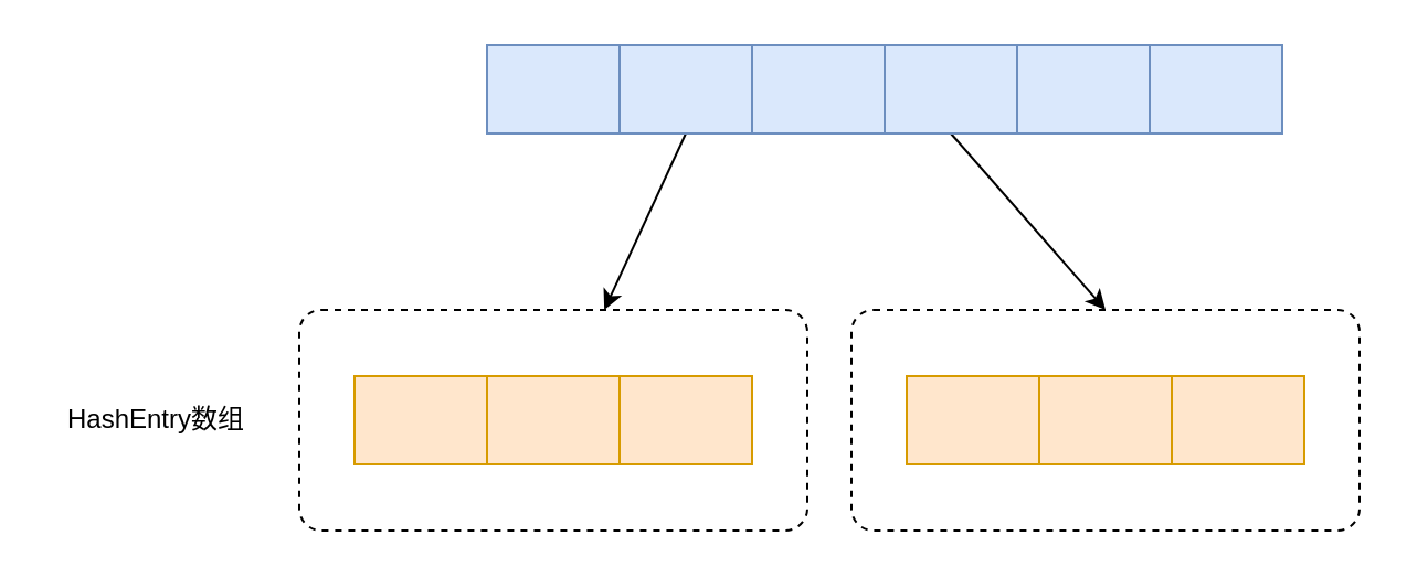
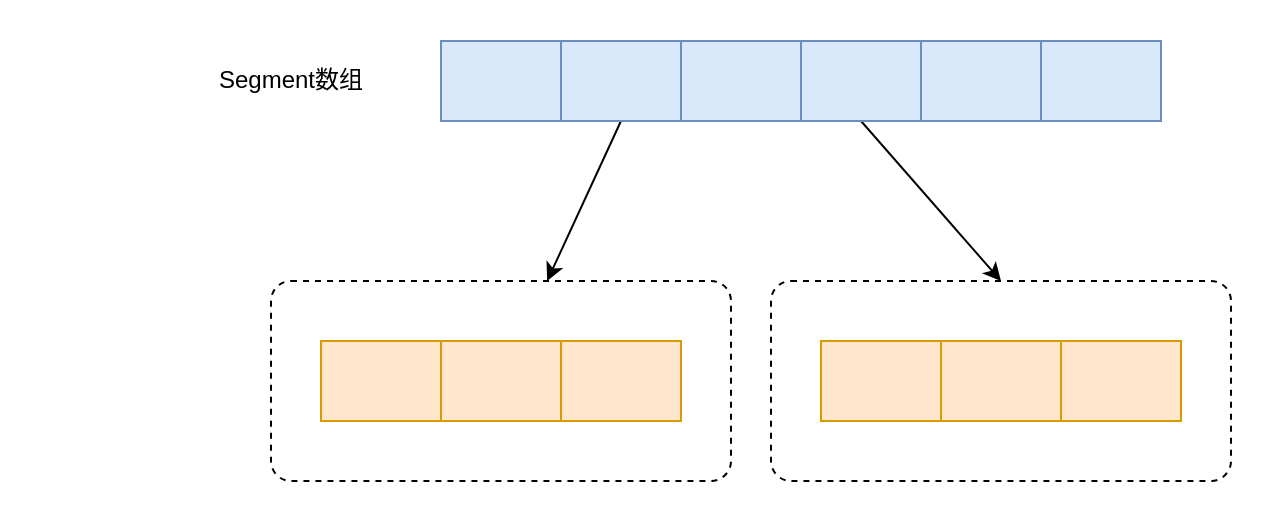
+ <mxCell id="12" value="Segment数组" style="text;html=1;align=center;verticalAlign=middle;resizable=0;points=[];autosize=1;strokeColor=none;fillColor=none;" vertex="1" parent="1"><mxGeometry x="100" y="30" width="90" height="20" as="geometry" /></mxCell>
- <mxCell id="19" value="HashEntry数组" style="text;html=1;align=center;verticalAlign=middle;resizable=0;points=[];autosize=1;strokeColor=none;fillColor=none;" vertex="1" parent="1"><mxGeometry x="20" y="180" width="100" height="20" as="geometry" /></mxCell>
